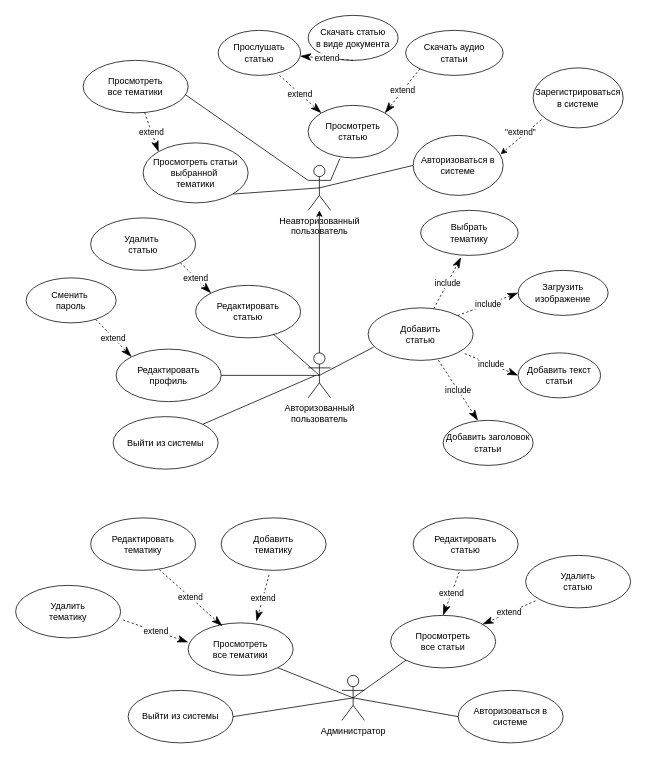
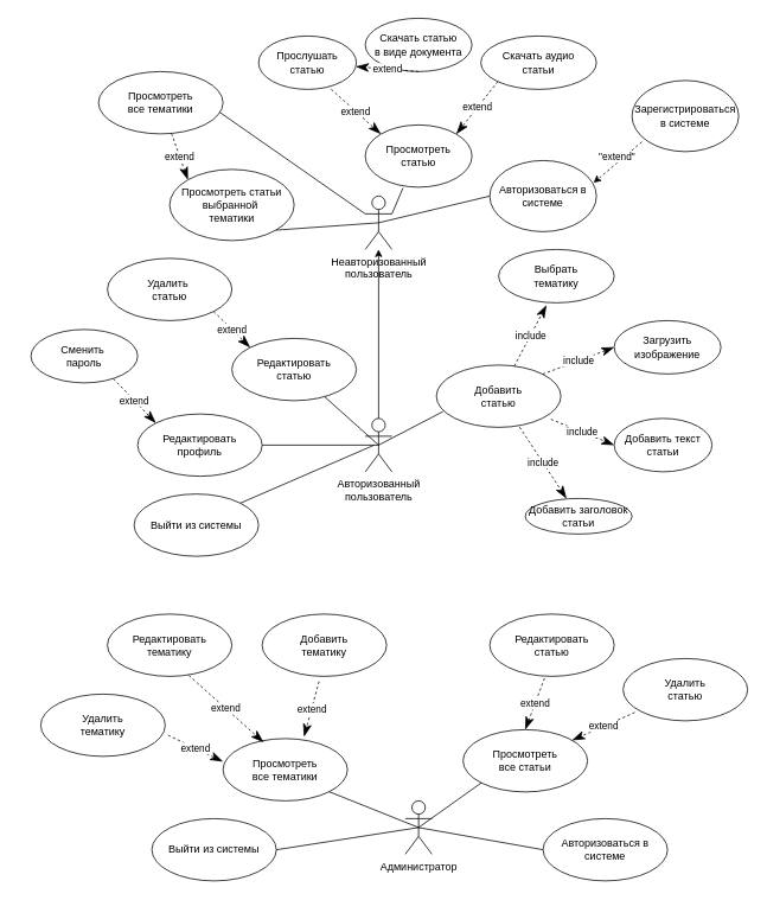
- <mxCell id="16" value="Добавить заголовок&lt;br&gt;статьи" style="ellipse;whiteSpace=wrap;html=1;" parent="1" vertex="1"><mxGeometry x="590" y="560" width="120" height="60" as="geometry" /></mxCell>
+ <mxCell id="16" value="Добавить заголовок&lt;br&gt;статьи" style="ellipse;whiteSpace=wrap;html=1;" parent="1" vertex="1"><mxGeometry x="590" y="560" width="120" height="40" as="geometry" /></mxCell>
- <mxCell id="40" value="Удалить&lt;br&gt;тематику" style="ellipse;whiteSpace=wrap;html=1;" parent="1" vertex="1"><mxGeometry y="780" width="140" height="70" as="geometry" x="20" /></mxCell>
+ <mxCell id="40" value="Удалить&lt;br&gt;тематику" style="ellipse;whiteSpace=wrap;html=1;" parent="1" vertex="1"><mxGeometry x="45" y="780" width="140" height="70" as="geometry" /></mxCell>
